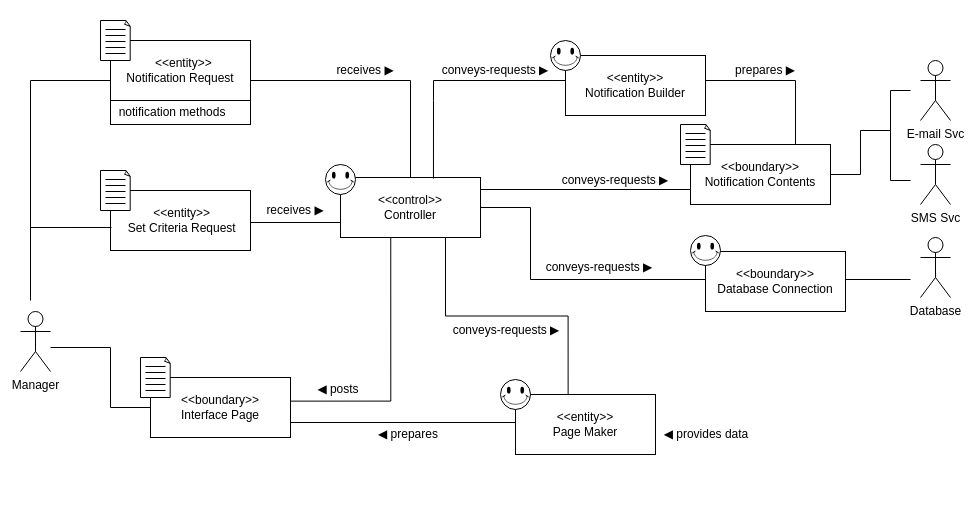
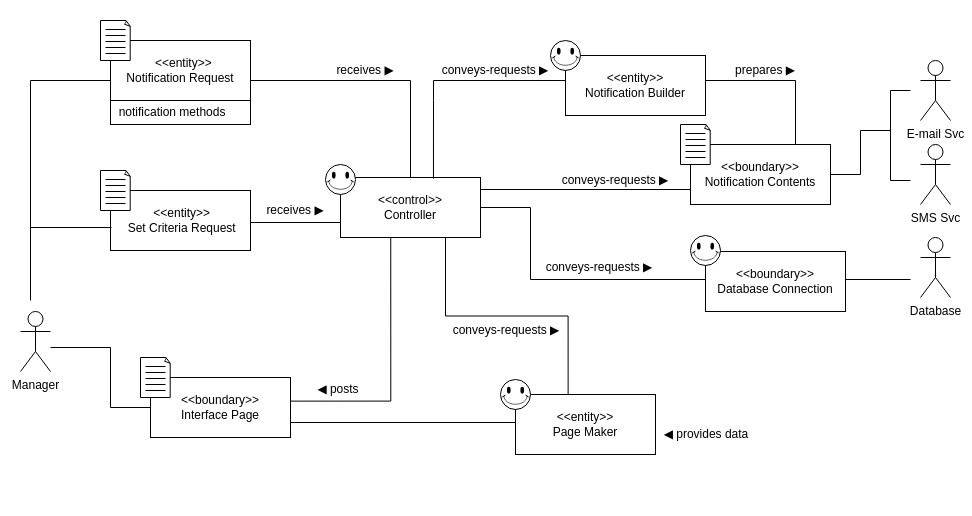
- <mxCell id="9" value="◀ prepares" style="text;html=1;strokeColor=none;fillColor=none;align=center;verticalAlign=middle;whiteSpace=wrap;rounded=0;" vertex="1" parent="1"><mxGeometry x="375" y="424" width="66" height="20" as="geometry" /></mxCell>
